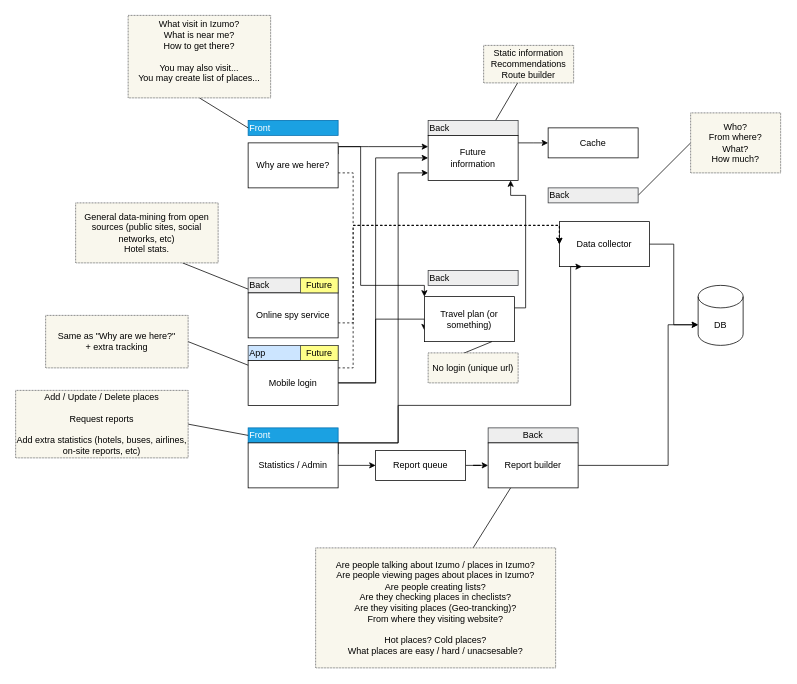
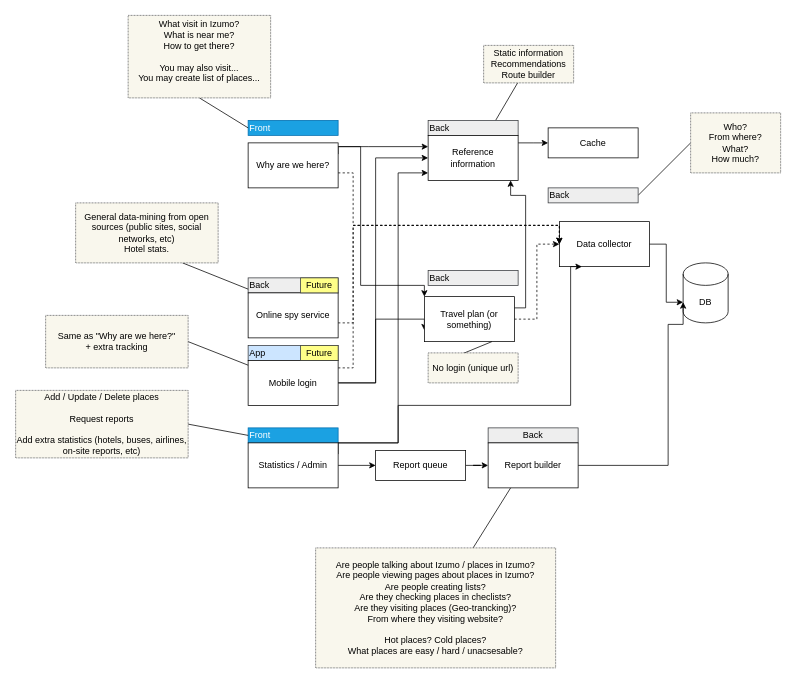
- <mxCell id="10" value="&lt;div&gt;&lt;span class=&quot;HwtZe&quot; lang=&quot;en&quot;&gt;Future&lt;/span&gt;&lt;/div&gt;&lt;div&gt;&lt;span class=&quot;HwtZe&quot; lang=&quot;en&quot;&gt;information&lt;/span&gt;&lt;/div&gt;&lt;div&gt;&lt;span class=&quot;HwtZe&quot; lang=&quot;en&quot;&gt;&lt;/span&gt;&lt;/div&gt;" style="rounded=0;whiteSpace=wrap;html=1;" vertex="1" parent="1"><mxGeometry x="570" y="180" width="120" height="60" as="geometry" /></mxCell>
+ <mxCell id="10" value="&lt;div&gt;&lt;span class=&quot;HwtZe&quot; lang=&quot;en&quot;&gt;Reference&lt;/span&gt;&lt;/div&gt;&lt;div&gt;&lt;span class=&quot;HwtZe&quot; lang=&quot;en&quot;&gt;information&lt;/span&gt;&lt;/div&gt;&lt;div&gt;&lt;span class=&quot;HwtZe&quot; lang=&quot;en&quot;&gt;&lt;/span&gt;&lt;/div&gt;" style="rounded=0;whiteSpace=wrap;html=1;" vertex="1" parent="1"><mxGeometry x="570" y="180" width="120" height="60" as="geometry" /></mxCell>
+ <mxCell id="38" style="edgeStyle=orthogonalEdgeStyle;rounded=0;orthogonalLoop=1;jettySize=auto;html=1;entryX=0;entryY=0.5;entryDx=0;entryDy=0;dashed=1;" edge="1" parent="1" source="40" target="14"><mxGeometry relative="1" as="geometry" /></mxCell>
- <mxCell id="21" value="DB" style="shape=cylinder3;whiteSpace=wrap;html=1;boundedLbl=1;backgroundOutline=1;size=15;" vertex="1" parent="1"><mxGeometry x="930" y="380" width="60" height="80" as="geometry" /></mxCell>
+ <mxCell id="21" value="DB" style="shape=cylinder3;whiteSpace=wrap;html=1;boundedLbl=1;backgroundOutline=1;size=15;" vertex="1" parent="1"><mxGeometry x="910" y="350" width="60" height="80" as="geometry" /></mxCell>
